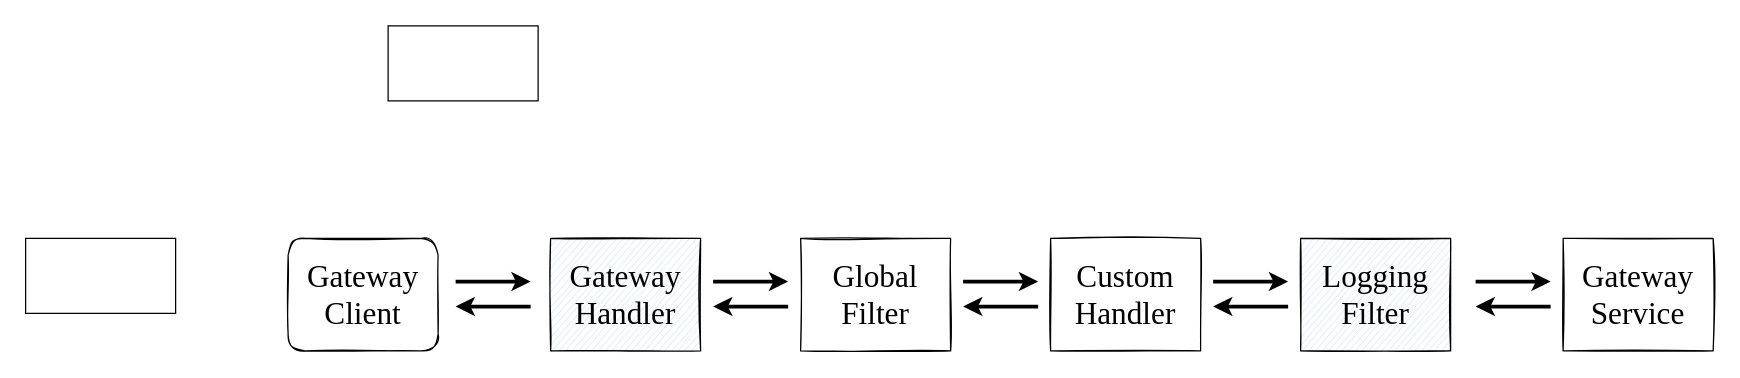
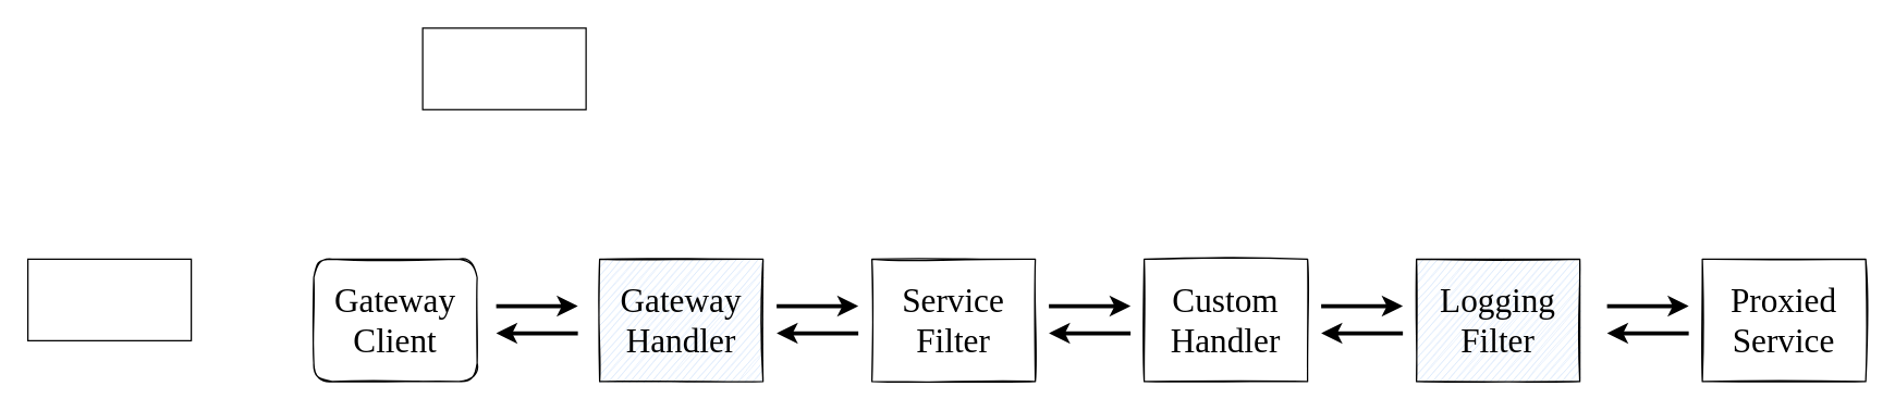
- <mxCell id="6" value="Global&lt;br&gt;Filter" style="rounded=0;whiteSpace=wrap;html=1;sketch=1;fontFamily=빙그레 싸만코체;fontSource=https%3A%2F%2Fcdn.jsdelivr.net%2Fgh%2Fprojectnoonnu%2Fnoonfonts_20-10%401.0%2FBinggraeSamanco-Bold.woff;fontSize=25;" vertex="1" parent="1"><mxGeometry x="640" y="190" width="120" height="90" as="geometry" /></mxCell>
+ <mxCell id="6" value="Service&lt;br&gt;Filter" style="rounded=0;whiteSpace=wrap;html=1;sketch=1;fontFamily=빙그레 싸만코체;fontSource=https%3A%2F%2Fcdn.jsdelivr.net%2Fgh%2Fprojectnoonnu%2Fnoonfonts_20-10%401.0%2FBinggraeSamanco-Bold.woff;fontSize=25;" vertex="1" parent="1"><mxGeometry x="640" y="190" width="120" height="90" as="geometry" /></mxCell>
- <mxCell id="17" value="Gateway&lt;br&gt;Service" style="rounded=0;whiteSpace=wrap;html=1;sketch=1;fontFamily=빙그레 싸만코체;fontSource=https%3A%2F%2Fcdn.jsdelivr.net%2Fgh%2Fprojectnoonnu%2Fnoonfonts_20-10%401.0%2FBinggraeSamanco-Bold.woff;fontSize=25;" vertex="1" parent="1"><mxGeometry x="1250" y="190" width="120" height="90" as="geometry" /></mxCell>
+ <mxCell id="17" value="Proxied&lt;br&gt;Service" style="rounded=0;whiteSpace=wrap;html=1;sketch=1;fontFamily=빙그레 싸만코체;fontSource=https%3A%2F%2Fcdn.jsdelivr.net%2Fgh%2Fprojectnoonnu%2Fnoonfonts_20-10%401.0%2FBinggraeSamanco-Bold.woff;fontSize=25;" vertex="1" parent="1"><mxGeometry x="1250" y="190" width="120" height="90" as="geometry" /></mxCell>
